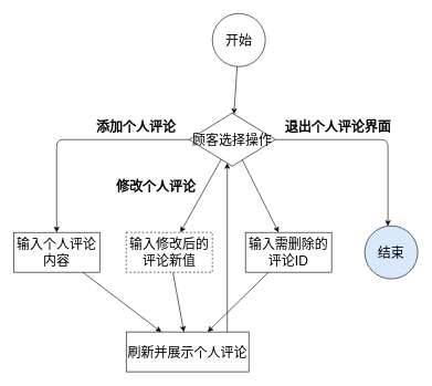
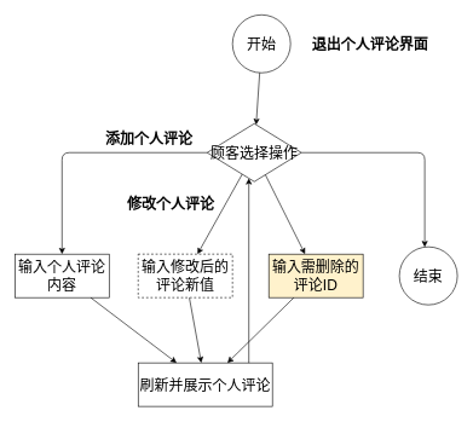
- <mxCell id="13" value="&lt;font style=&quot;font-size: 20px&quot;&gt;&lt;b&gt;退出个人评论界面&lt;/b&gt;&lt;/font&gt;" style="text;html=1;strokeColor=none;fillColor=none;align=center;verticalAlign=middle;whiteSpace=wrap;rounded=0;" parent="1" vertex="1"><mxGeometry x="415" y="180" width="190" height="20" as="geometry" /></mxCell>
+ <mxCell id="13" value="&lt;font style=&quot;font-size: 20px&quot;&gt;&lt;b&gt;退出个人评论界面&lt;/b&gt;&lt;/font&gt;" style="text;html=1;strokeColor=none;fillColor=none;align=center;verticalAlign=middle;whiteSpace=wrap;rounded=0;" parent="1" vertex="1"><mxGeometry x="415" y="50" width="190" height="20" as="geometry" /></mxCell>
- <mxCell id="15" value="&lt;span style=&quot;font-size: 20px&quot;&gt;输入需删除的评论ID&lt;/span&gt;" style="rounded=0;whiteSpace=wrap;html=1;" vertex="1" parent="1"><mxGeometry x="370" y="350" width="130" height="60" as="geometry" /></mxCell>
+ <mxCell id="15" value="&lt;span style=&quot;font-size: 20px&quot;&gt;输入需删除的评论ID&lt;/span&gt;" style="rounded=0;whiteSpace=wrap;html=1;fillColor=#fff2cc;" vertex="1" parent="1"><mxGeometry x="370" y="350" width="130" height="60" as="geometry" /></mxCell>
- <mxCell id="14" value="&lt;font style=&quot;font-size: 20px&quot;&gt;结束&lt;/font&gt;" style="ellipse;whiteSpace=wrap;html=1;aspect=fixed;fillColor=#dae8fc;" parent="1" vertex="1"><mxGeometry x="550" y="340" width="80" height="80" as="geometry" /></mxCell>
+ <mxCell id="14" value="&lt;font style=&quot;font-size: 20px&quot;&gt;结束&lt;/font&gt;" style="ellipse;whiteSpace=wrap;html=1;aspect=fixed;" parent="1" vertex="1"><mxGeometry x="550" y="340" width="80" height="80" as="geometry" /></mxCell>
